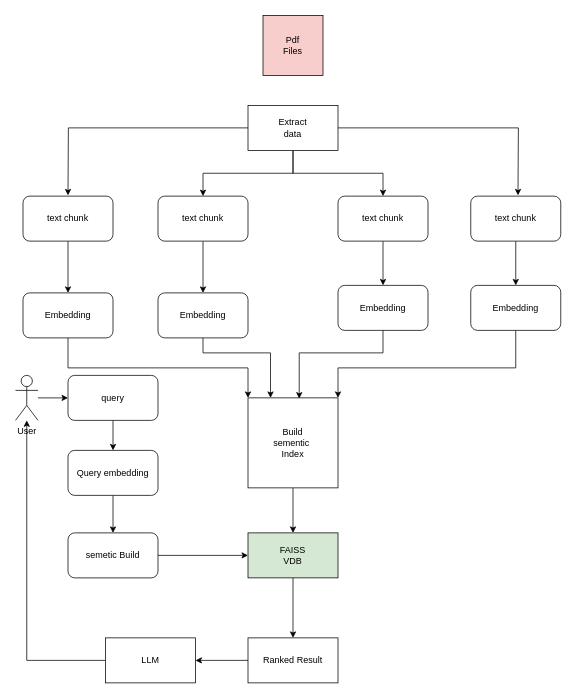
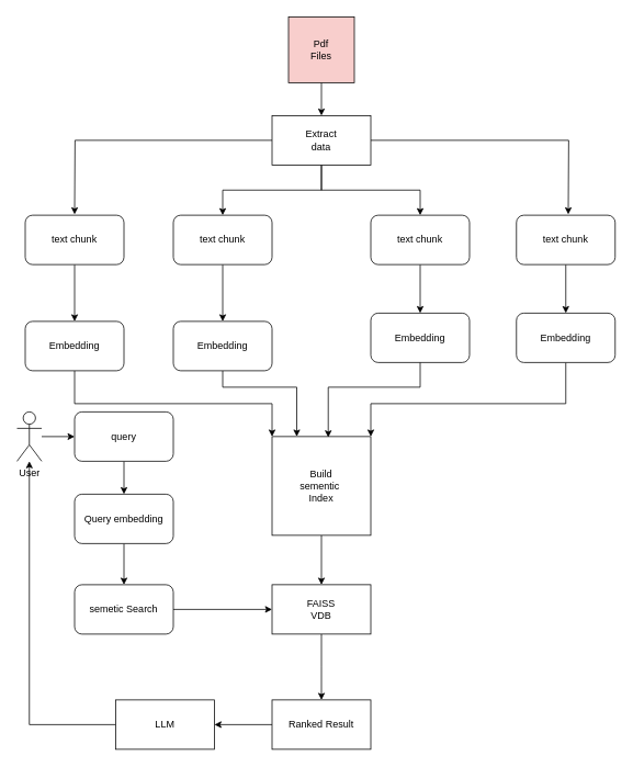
+ <mxCell id="2" value="" style="edgeStyle=orthogonalEdgeStyle;rounded=0;orthogonalLoop=1;jettySize=auto;html=1;" edge="1" parent="1" source="3" target="8"><mxGeometry relative="1" as="geometry" /></mxCell>
- <mxCell id="35" value="semetic Build" style="rounded=1;whiteSpace=wrap;html=1;" vertex="1" parent="1"><mxGeometry x="90" y="710" width="120" height="60" as="geometry" /></mxCell>
+ <mxCell id="35" value="semetic Search" style="rounded=1;whiteSpace=wrap;html=1;" vertex="1" parent="1"><mxGeometry x="90" y="710" width="120" height="60" as="geometry" /></mxCell>
- <mxCell id="27" value="FAISS&lt;div&gt;VDB&lt;/div&gt;" style="rounded=0;whiteSpace=wrap;html=1;fillColor=#d5e8d4;" vertex="1" parent="1"><mxGeometry x="330" y="710" width="120" height="60" as="geometry" /></mxCell>
+ <mxCell id="27" value="FAISS&lt;div&gt;VDB&lt;/div&gt;" style="rounded=0;whiteSpace=wrap;html=1;" vertex="1" parent="1"><mxGeometry x="330" y="710" width="120" height="60" as="geometry" /></mxCell>
